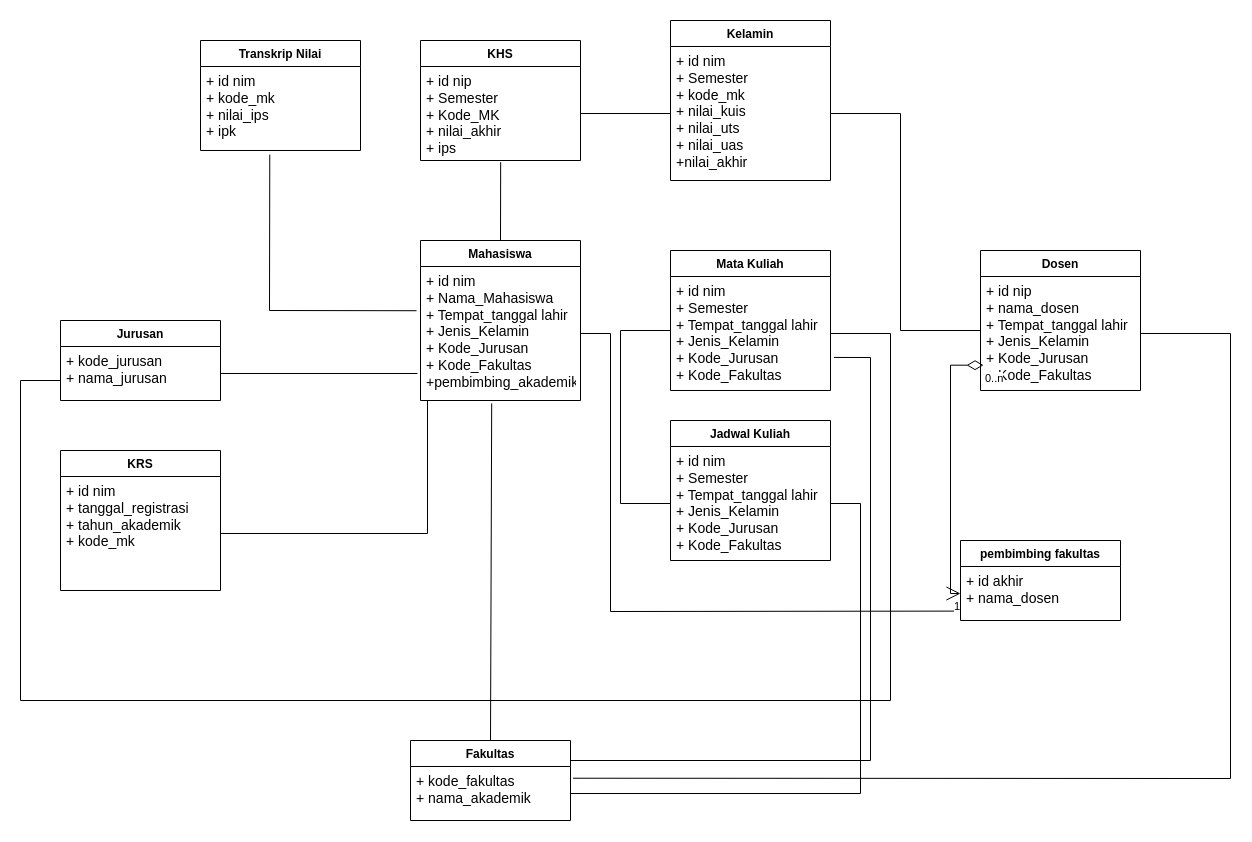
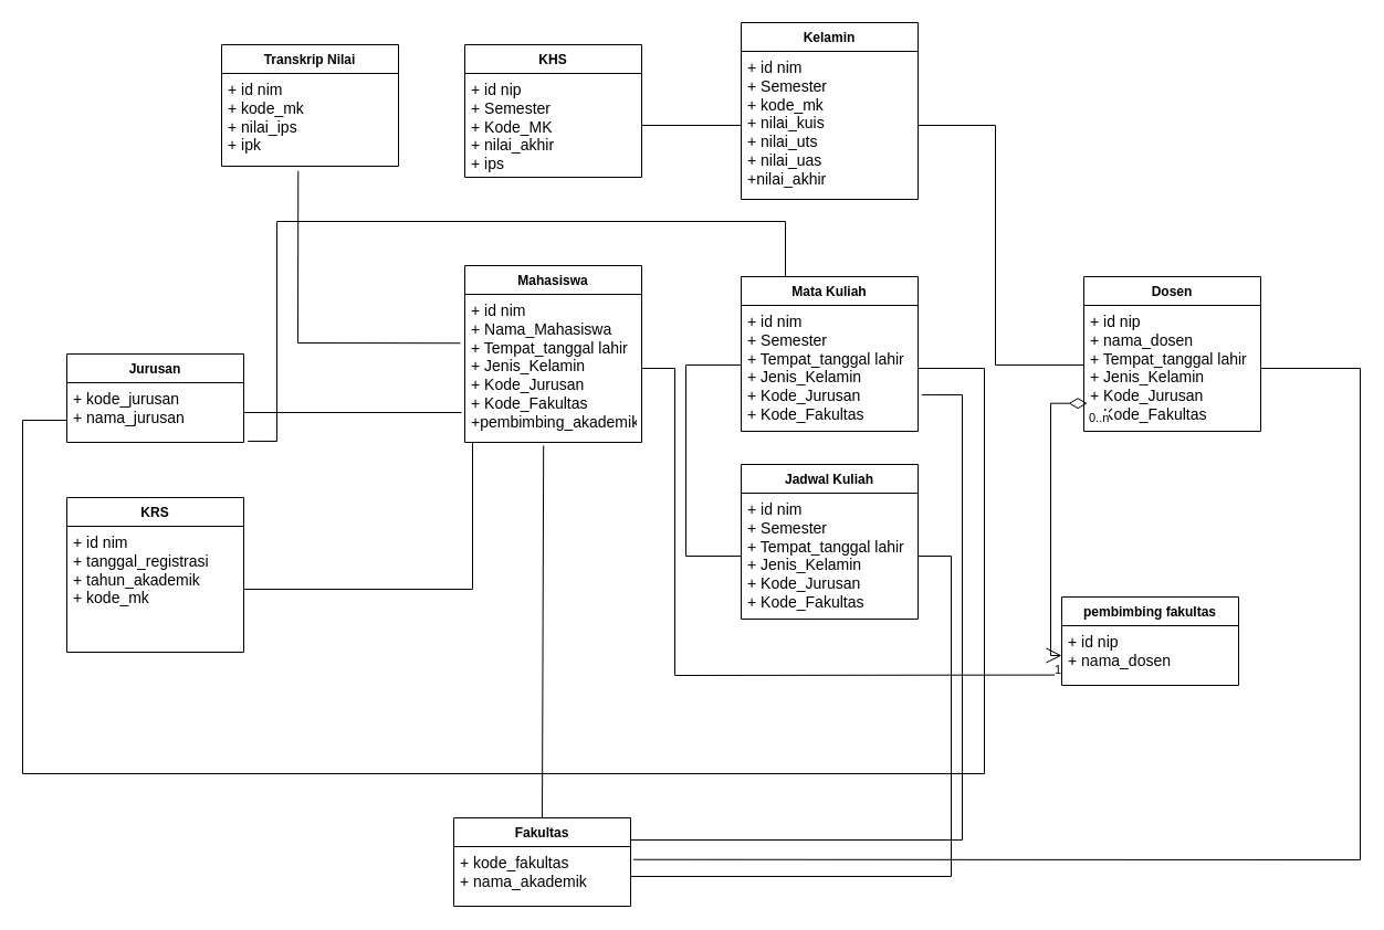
+ <mxCell id="33" value="" style="endArrow=none;html=1;rounded=0;exitX=0.25;exitY=0;exitDx=0;exitDy=0;entryX=1.023;entryY=0.981;entryDx=0;entryDy=0;entryPerimeter=0;" edge="1" parent="1" source="19" target="14"><mxGeometry relative="1" as="geometry"><mxPoint x="427" y="378" as="sourcePoint" /><mxPoint x="230" y="383" as="targetPoint" /><Array as="points"><mxPoint x="710" y="200" /><mxPoint x="250" y="200" /><mxPoint x="250" y="399" /></Array></mxGeometry></mxCell>
- <mxCell id="6" value="" style="endArrow=none;html=1;rounded=0;exitX=0.5;exitY=0;exitDx=0;exitDy=0;entryX=0.501;entryY=1.018;entryDx=0;entryDy=0;entryPerimeter=0;" edge="1" parent="1" source="2" target="5"><mxGeometry relative="1" as="geometry"><mxPoint x="530" y="470" as="sourcePoint" /><mxPoint x="500" y="220" as="targetPoint" /></mxGeometry></mxCell>
- <mxCell id="25" value="&lt;div style=&quot;text-wrap-mode: nowrap; text-align: justify;&quot;&gt;&lt;span style=&quot;font-size: 14px; background-color: transparent; color: light-dark(rgb(0, 0, 0), rgb(255, 255, 255));&quot;&gt;+ id akhir&lt;/span&gt;&lt;/div&gt;&lt;div style=&quot;text-wrap-mode: nowrap; text-align: justify;&quot;&gt;&lt;font style=&quot;font-size: 14px;&quot;&gt;+ nama_dosen&lt;/font&gt;&lt;/div&gt;&lt;div&gt;&lt;font style=&quot;font-size: 14px;&quot;&gt;&lt;br&gt;&lt;/font&gt;&lt;/div&gt;" style="text;strokeColor=none;fillColor=none;align=left;verticalAlign=top;spacingLeft=4;spacingRight=4;overflow=hidden;rotatable=0;points=[[0,0.5],[1,0.5]];portConstraint=eastwest;whiteSpace=wrap;html=1;" vertex="1" parent="24"><mxGeometry y="26" width="160" height="54" as="geometry" /></mxCell>
+ <mxCell id="25" value="&lt;div style=&quot;text-wrap-mode: nowrap; text-align: justify;&quot;&gt;&lt;span style=&quot;font-size: 14px; background-color: transparent; color: light-dark(rgb(0, 0, 0), rgb(255, 255, 255));&quot;&gt;+ id nip&lt;/span&gt;&lt;/div&gt;&lt;div style=&quot;text-wrap-mode: nowrap; text-align: justify;&quot;&gt;&lt;font style=&quot;font-size: 14px;&quot;&gt;+ nama_dosen&lt;/font&gt;&lt;/div&gt;&lt;div&gt;&lt;font style=&quot;font-size: 14px;&quot;&gt;&lt;br&gt;&lt;/font&gt;&lt;/div&gt;" style="text;strokeColor=none;fillColor=none;align=left;verticalAlign=top;spacingLeft=4;spacingRight=4;overflow=hidden;rotatable=0;points=[[0,0.5],[1,0.5]];portConstraint=eastwest;whiteSpace=wrap;html=1;" vertex="1" parent="24"><mxGeometry y="26" width="160" height="54" as="geometry" /></mxCell>
